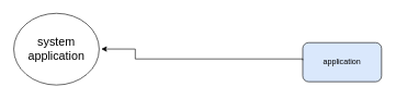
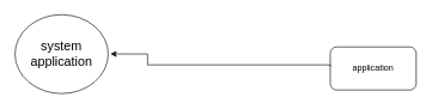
- <mxCell id="3" value="application" style="rounded=1;whiteSpace=wrap;html=1;fillColor=#dae8fc;" vertex="1" parent="1"><mxGeometry x="460" y="65" width="120" height="60" as="geometry" /></mxCell>
+ <mxCell id="3" value="application" style="rounded=1;whiteSpace=wrap;html=1;" vertex="1" parent="1"><mxGeometry x="460" y="65" width="120" height="60" as="geometry" /></mxCell>
